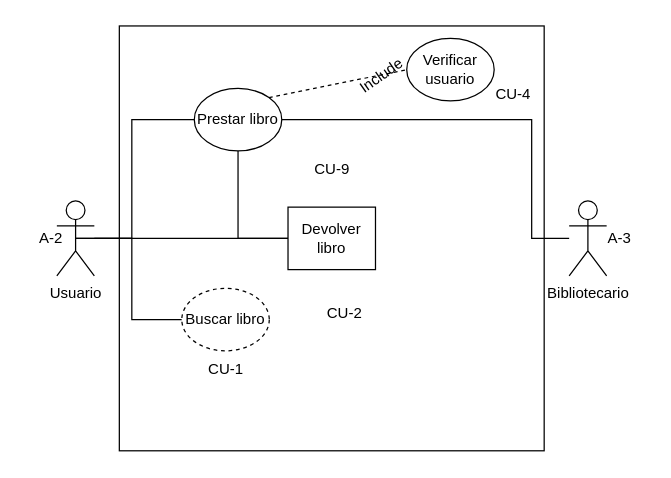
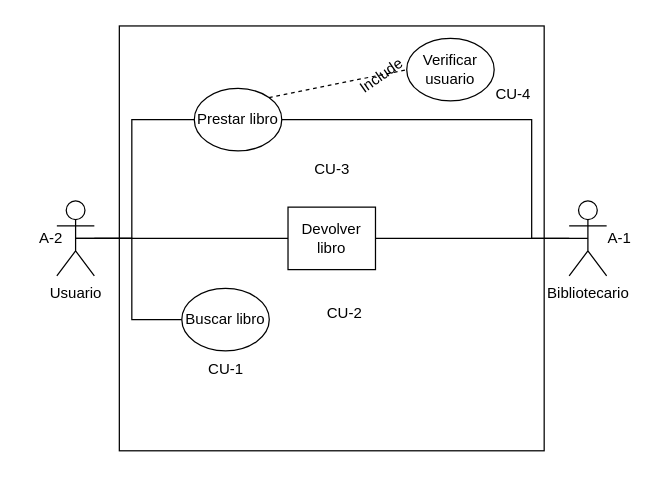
- <mxCell id="18" value="CU-9" style="text;html=1;align=center;verticalAlign=middle;resizable=0;points=[];autosize=1;strokeColor=none;fillColor=none;" parent="1" vertex="1"><mxGeometry x="240" y="120" width="50" height="30" as="geometry" /></mxCell>
+ <mxCell id="18" value="CU-3" style="text;html=1;align=center;verticalAlign=middle;resizable=0;points=[];autosize=1;strokeColor=none;fillColor=none;" parent="1" vertex="1"><mxGeometry x="240" y="120" width="50" height="30" as="geometry" /></mxCell>
- <mxCell id="12" style="edgeStyle=orthogonalEdgeStyle;rounded=0;orthogonalLoop=1;jettySize=auto;html=1;endArrow=none;endFill=0;" parent="1" source="8" target="10" edge="1"><mxGeometry relative="1" as="geometry" /></mxCell>
+ <mxCell id="12" style="edgeStyle=orthogonalEdgeStyle;rounded=0;orthogonalLoop=1;jettySize=auto;html=1;entryX=0.5;entryY=0.5;entryDx=0;entryDy=0;entryPerimeter=0;endArrow=none;endFill=0;" parent="1" source="8" target="7" edge="1"><mxGeometry relative="1" as="geometry" /></mxCell>
- <mxCell id="20" value="A-3" style="text;html=1;align=center;verticalAlign=middle;resizable=0;points=[];autosize=1;strokeColor=none;fillColor=none;" vertex="1" parent="1"><mxGeometry x="475" y="175" width="40" height="30" as="geometry" /></mxCell>
+ <mxCell id="20" value="A-1" style="text;html=1;align=center;verticalAlign=middle;resizable=0;points=[];autosize=1;strokeColor=none;fillColor=none;" vertex="1" parent="1"><mxGeometry x="475" y="175" width="40" height="30" as="geometry" /></mxCell>
- <mxCell id="9" value="Buscar libro" style="ellipse;whiteSpace=wrap;html=1;dashed=1;" parent="1" vertex="1"><mxGeometry x="145" y="230" width="70" height="50" as="geometry" /></mxCell>
+ <mxCell id="9" value="Buscar libro" style="ellipse;whiteSpace=wrap;html=1;" parent="1" vertex="1"><mxGeometry x="145" y="230" width="70" height="50" as="geometry" /></mxCell>
